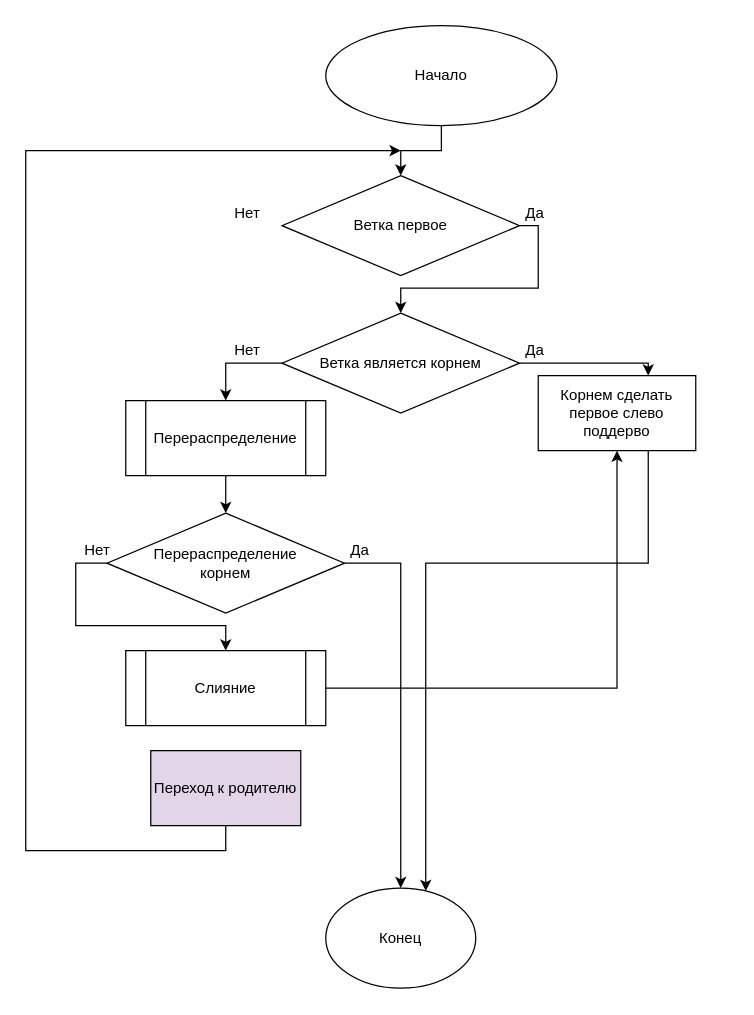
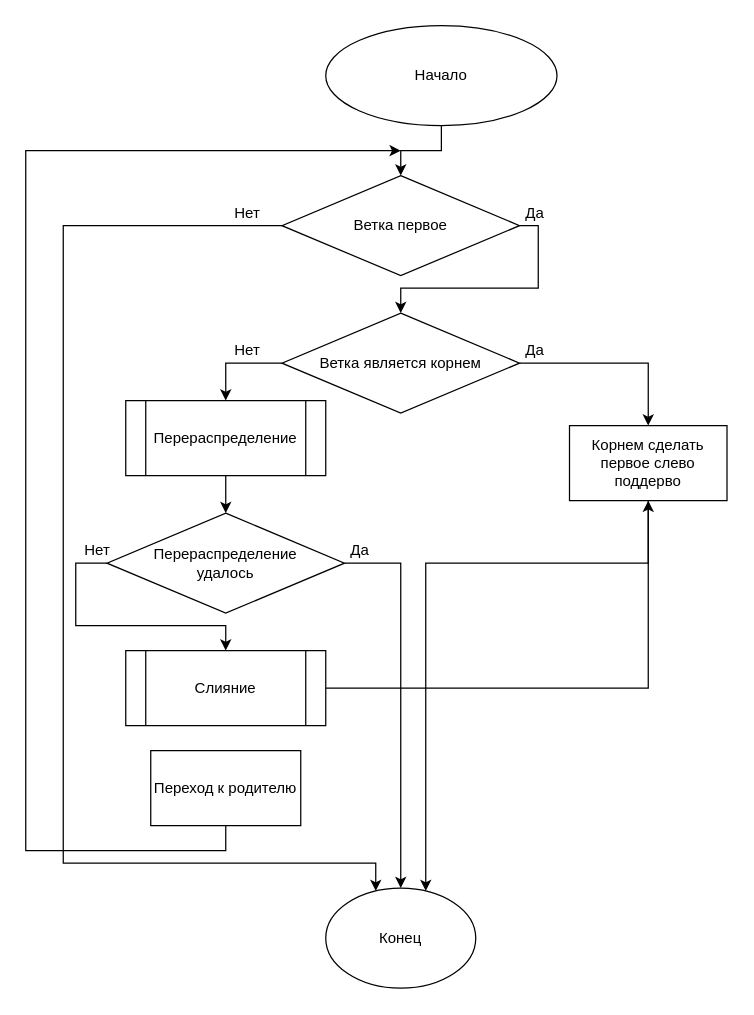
- <mxCell id="27" value="Корнем сделать первое слево поддерво" style="rounded=0;whiteSpace=wrap;html=1;" vertex="1" parent="1"><mxGeometry x="430" y="300" width="126" height="60" as="geometry" /></mxCell>
+ <mxCell id="27" value="Корнем сделать первое слево поддерво" style="rounded=0;whiteSpace=wrap;html=1;" vertex="1" parent="1"><mxGeometry x="455" y="340" width="126" height="60" as="geometry" /></mxCell>
- <mxCell id="18" value="Перераспределение&lt;br&gt;корнем" style="rhombus;whiteSpace=wrap;html=1;" parent="1" vertex="1"><mxGeometry x="85" y="410" width="190" height="80" as="geometry" /></mxCell>
+ <mxCell id="18" value="Перераспределение&lt;br&gt;удалось" style="rhombus;whiteSpace=wrap;html=1;" parent="1" vertex="1"><mxGeometry x="85" y="410" width="190" height="80" as="geometry" /></mxCell>
+ <mxCell id="5" style="edgeStyle=orthogonalEdgeStyle;rounded=0;orthogonalLoop=1;jettySize=auto;html=1;" parent="1" source="7" target="4" edge="1"><mxGeometry relative="1" as="geometry"><Array as="points"><mxPoint x="50" y="180" /><mxPoint x="50" y="690" /><mxPoint x="300" y="690" /></Array></mxGeometry></mxCell>
- <mxCell id="19" value="Переход к родителю" style="rounded=0;whiteSpace=wrap;html=1;fillColor=#e1d5e7;" parent="1" vertex="1"><mxGeometry x="120" y="600" width="120" height="60" as="geometry" /></mxCell>
+ <mxCell id="19" value="Переход к родителю" style="rounded=0;whiteSpace=wrap;html=1;" parent="1" vertex="1"><mxGeometry x="120" y="600" width="120" height="60" as="geometry" /></mxCell>
